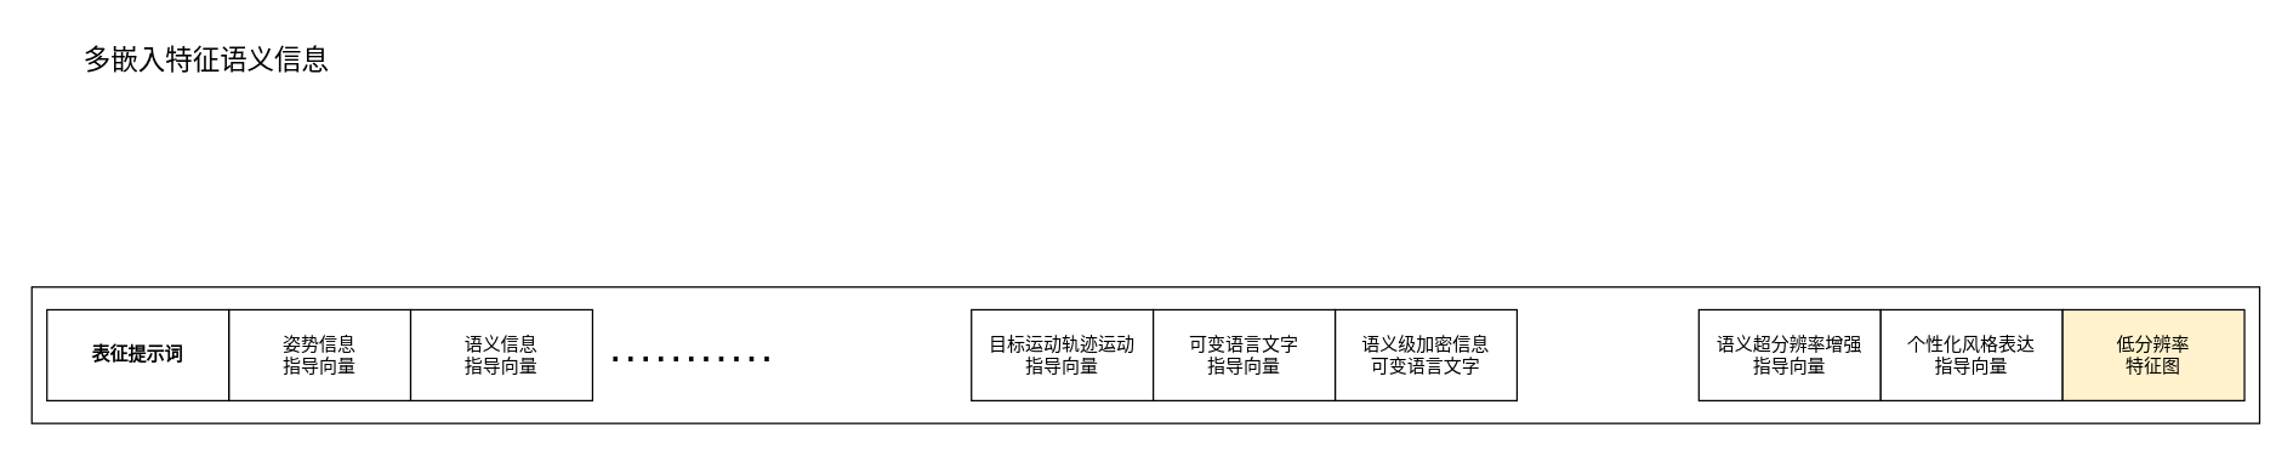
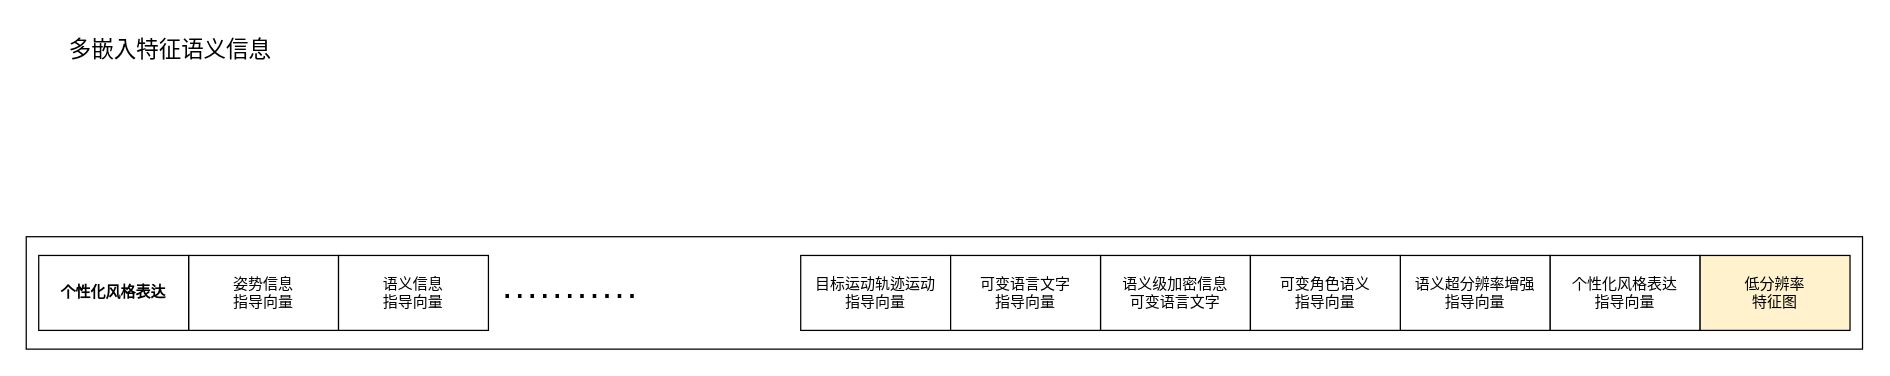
- <mxCell id="5" value="&lt;b&gt;表征提示词&lt;/b&gt;" style="rounded=0;whiteSpace=wrap;html=1;" parent="1" vertex="1"><mxGeometry x="30" y="204" width="120" height="60" as="geometry" /></mxCell>
+ <mxCell id="5" value="&lt;b&gt;个性化风格表达&lt;/b&gt;" style="rounded=0;whiteSpace=wrap;html=1;" parent="1" vertex="1"><mxGeometry x="30" y="204" width="120" height="60" as="geometry" /></mxCell>
+ <mxCell id="11" value="&lt;div&gt;可变角色语义&lt;/div&gt;&lt;div&gt;指导向量&lt;/div&gt;" style="rounded=0;whiteSpace=wrap;html=1;" parent="1" vertex="1"><mxGeometry x="1000" y="204" width="120" height="60" as="geometry" /></mxCell>
